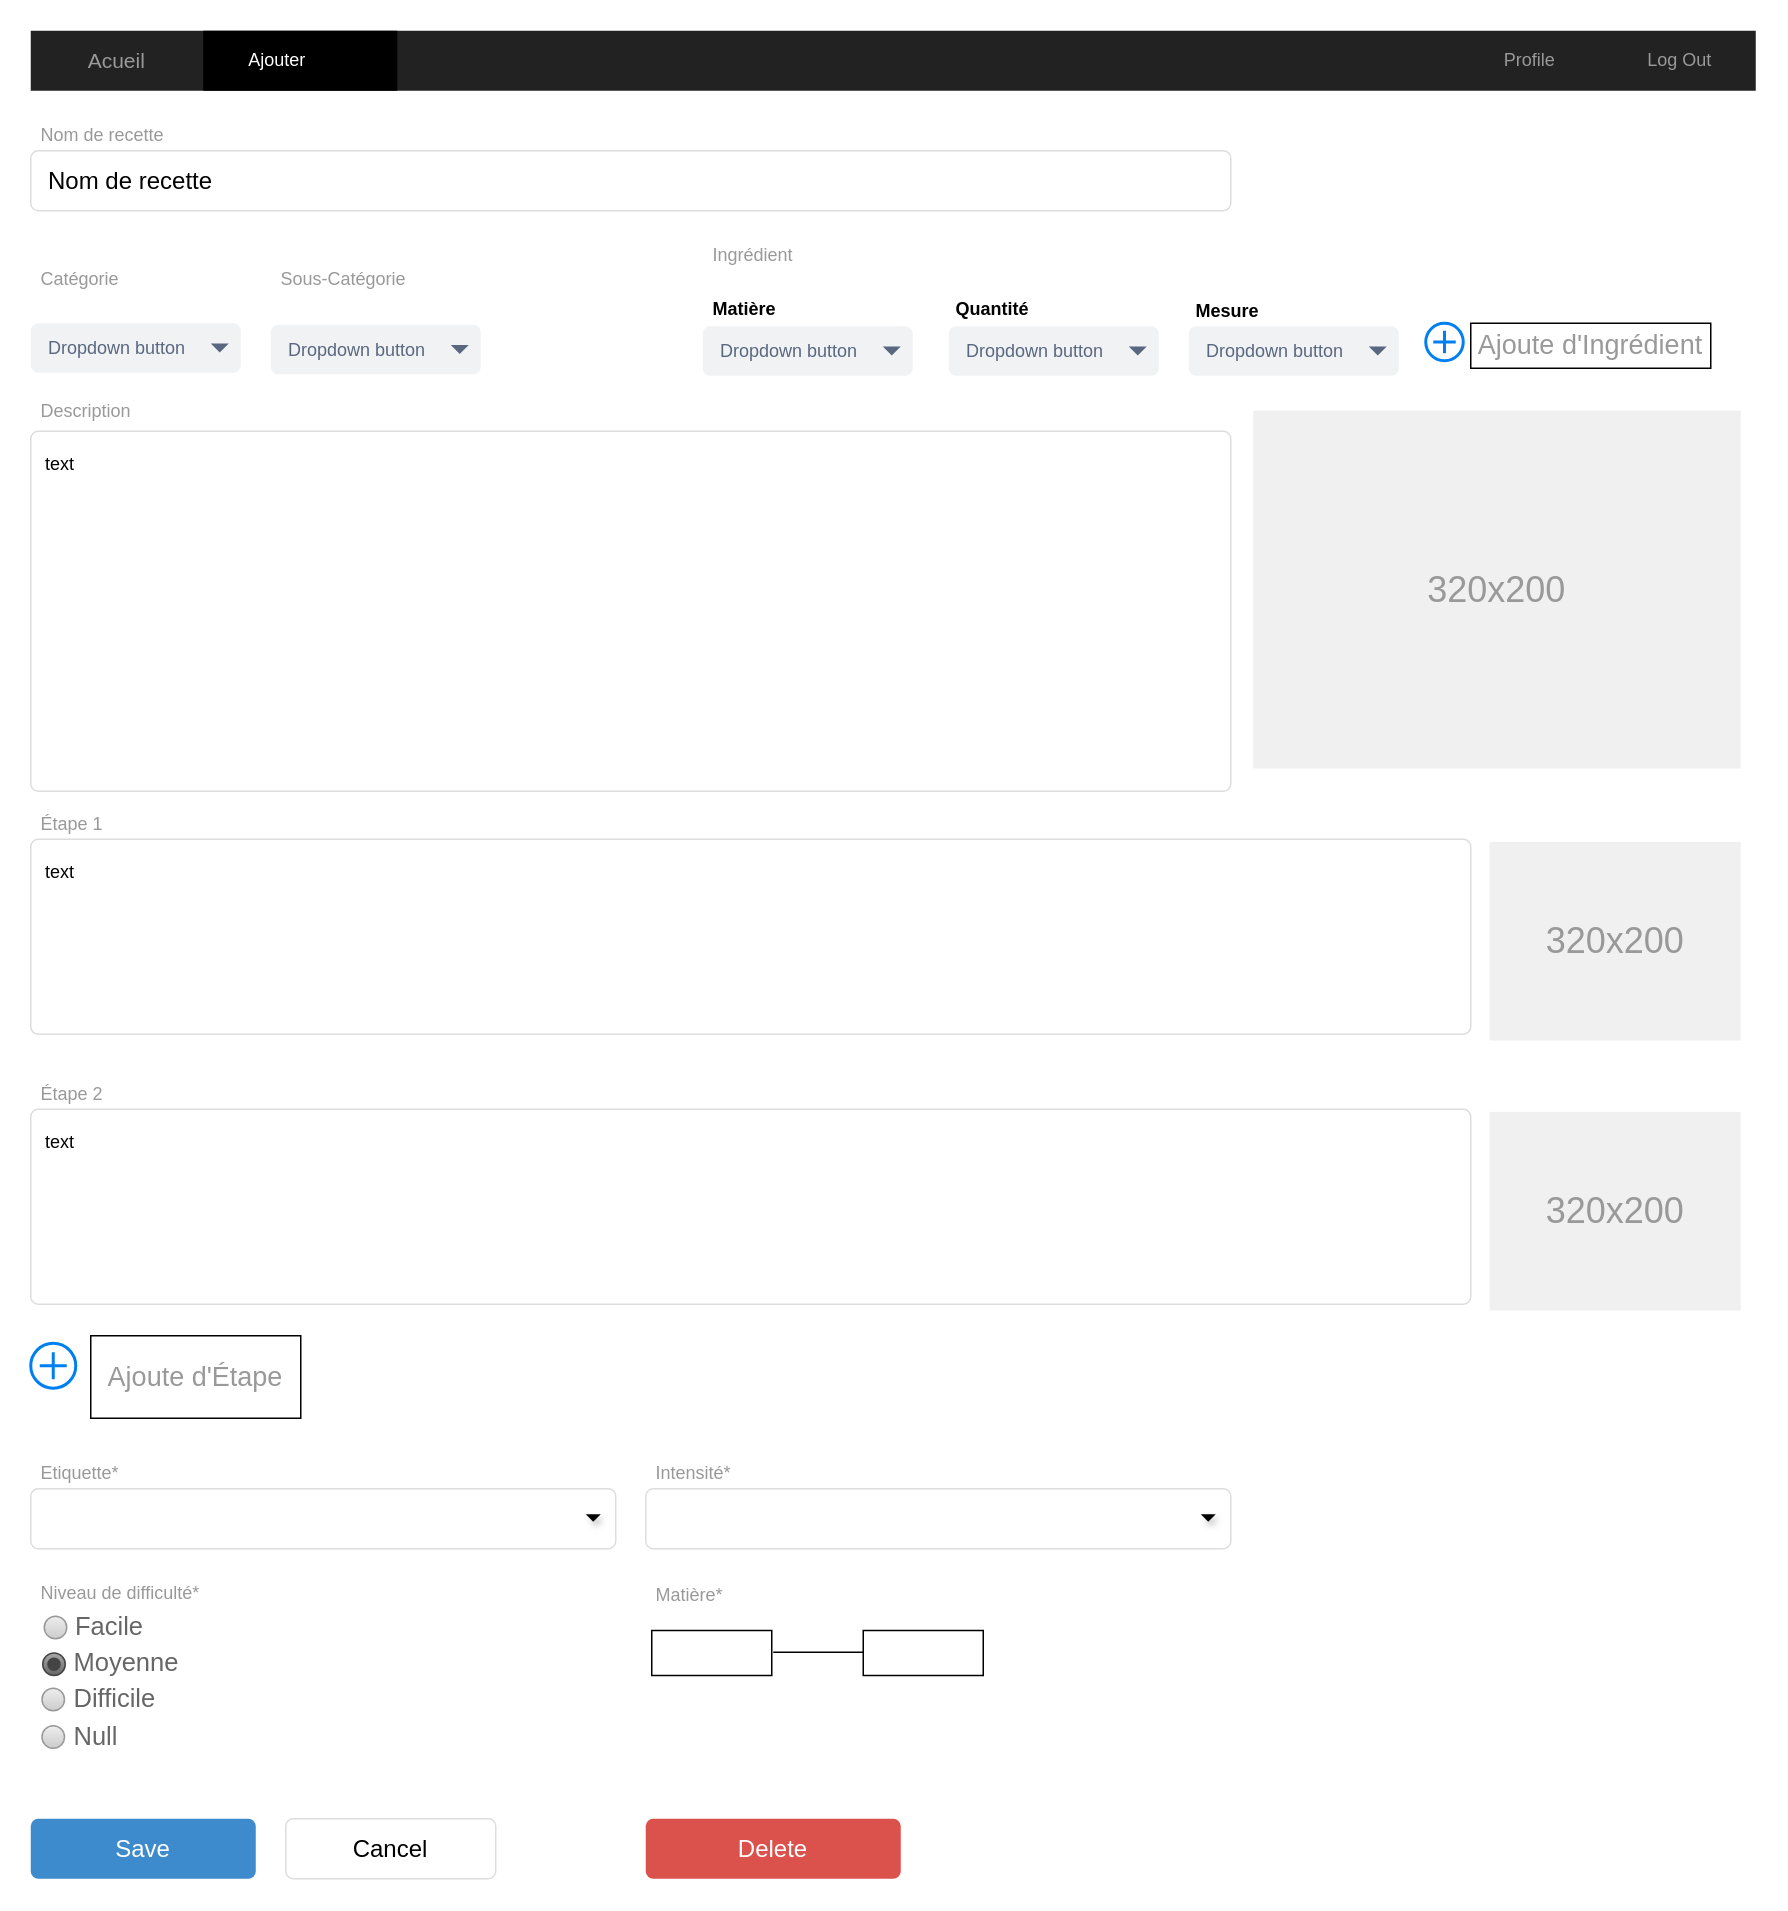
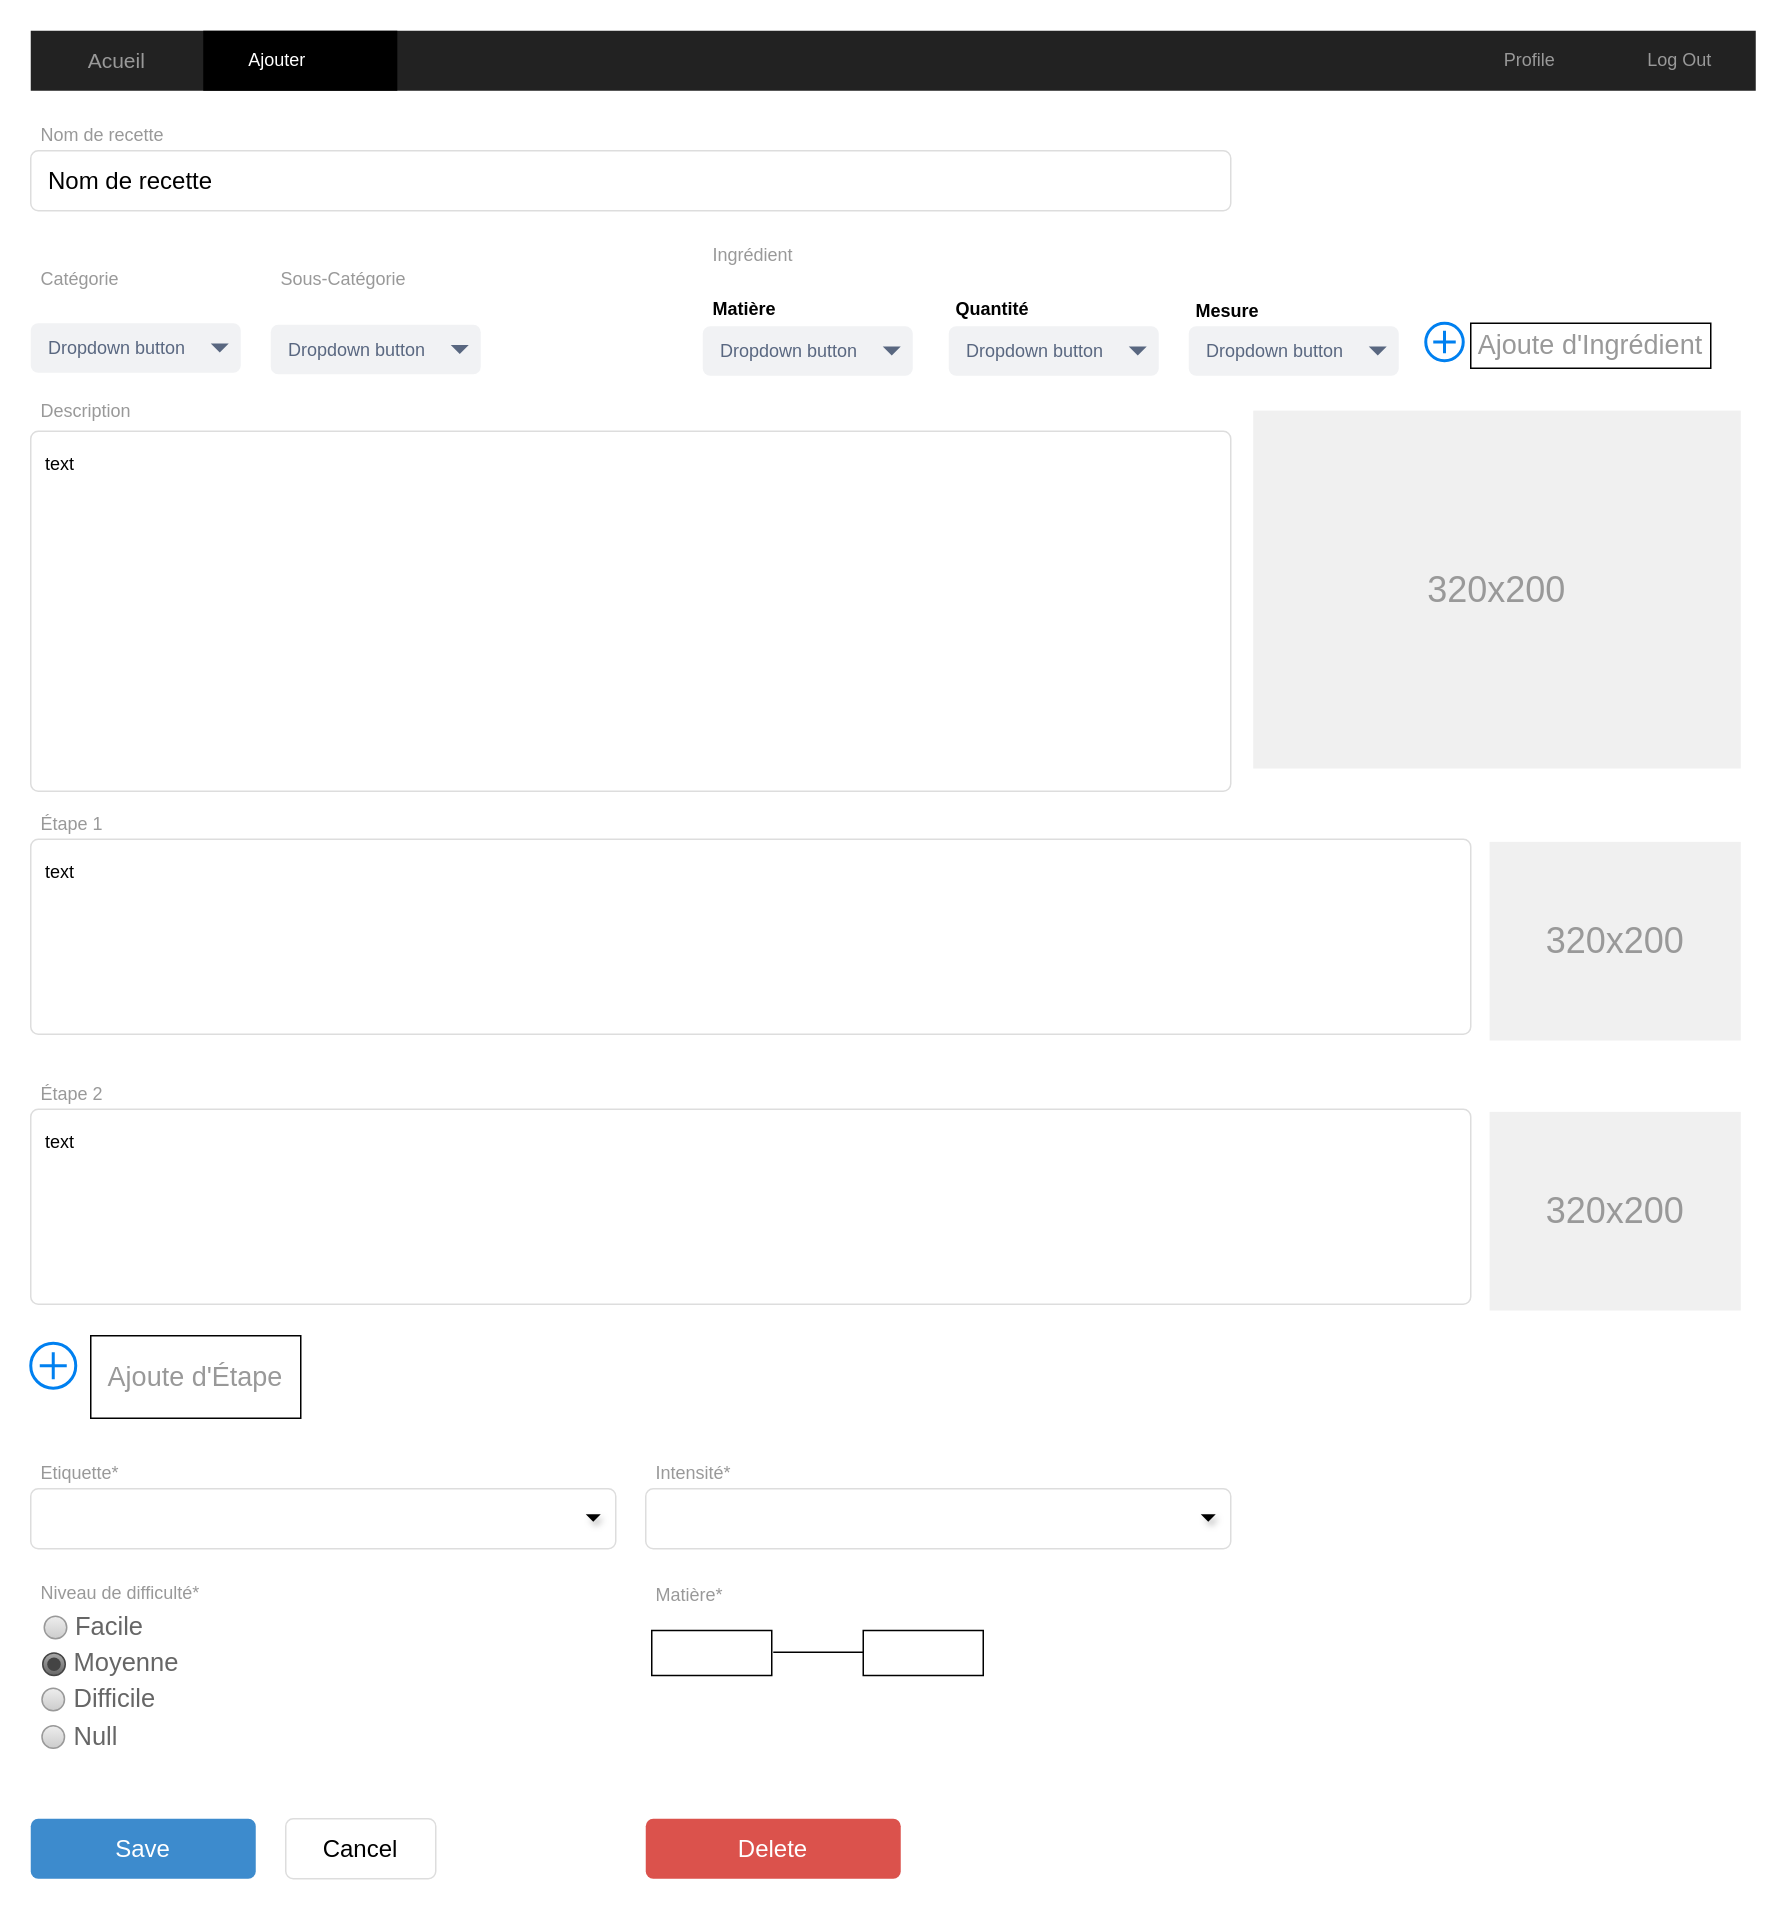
- <mxCell id="20" value="Cancel" style="html=1;shadow=0;dashed=0;shape=mxgraph.bootstrap.rrect;align=center;rSize=5;strokeColor=#dddddd;fontSize=16;whiteSpace=wrap;rounded=0;" parent="1" vertex="1"><mxGeometry x="190" y="1212" width="140" height="40" as="geometry" /></mxCell>
+ <mxCell id="20" value="Cancel" style="html=1;shadow=0;dashed=0;shape=mxgraph.bootstrap.rrect;align=center;rSize=5;strokeColor=#dddddd;fontSize=16;whiteSpace=wrap;rounded=0;" parent="1" vertex="1"><mxGeometry x="190" y="1212" width="100" height="40" as="geometry" /></mxCell>
